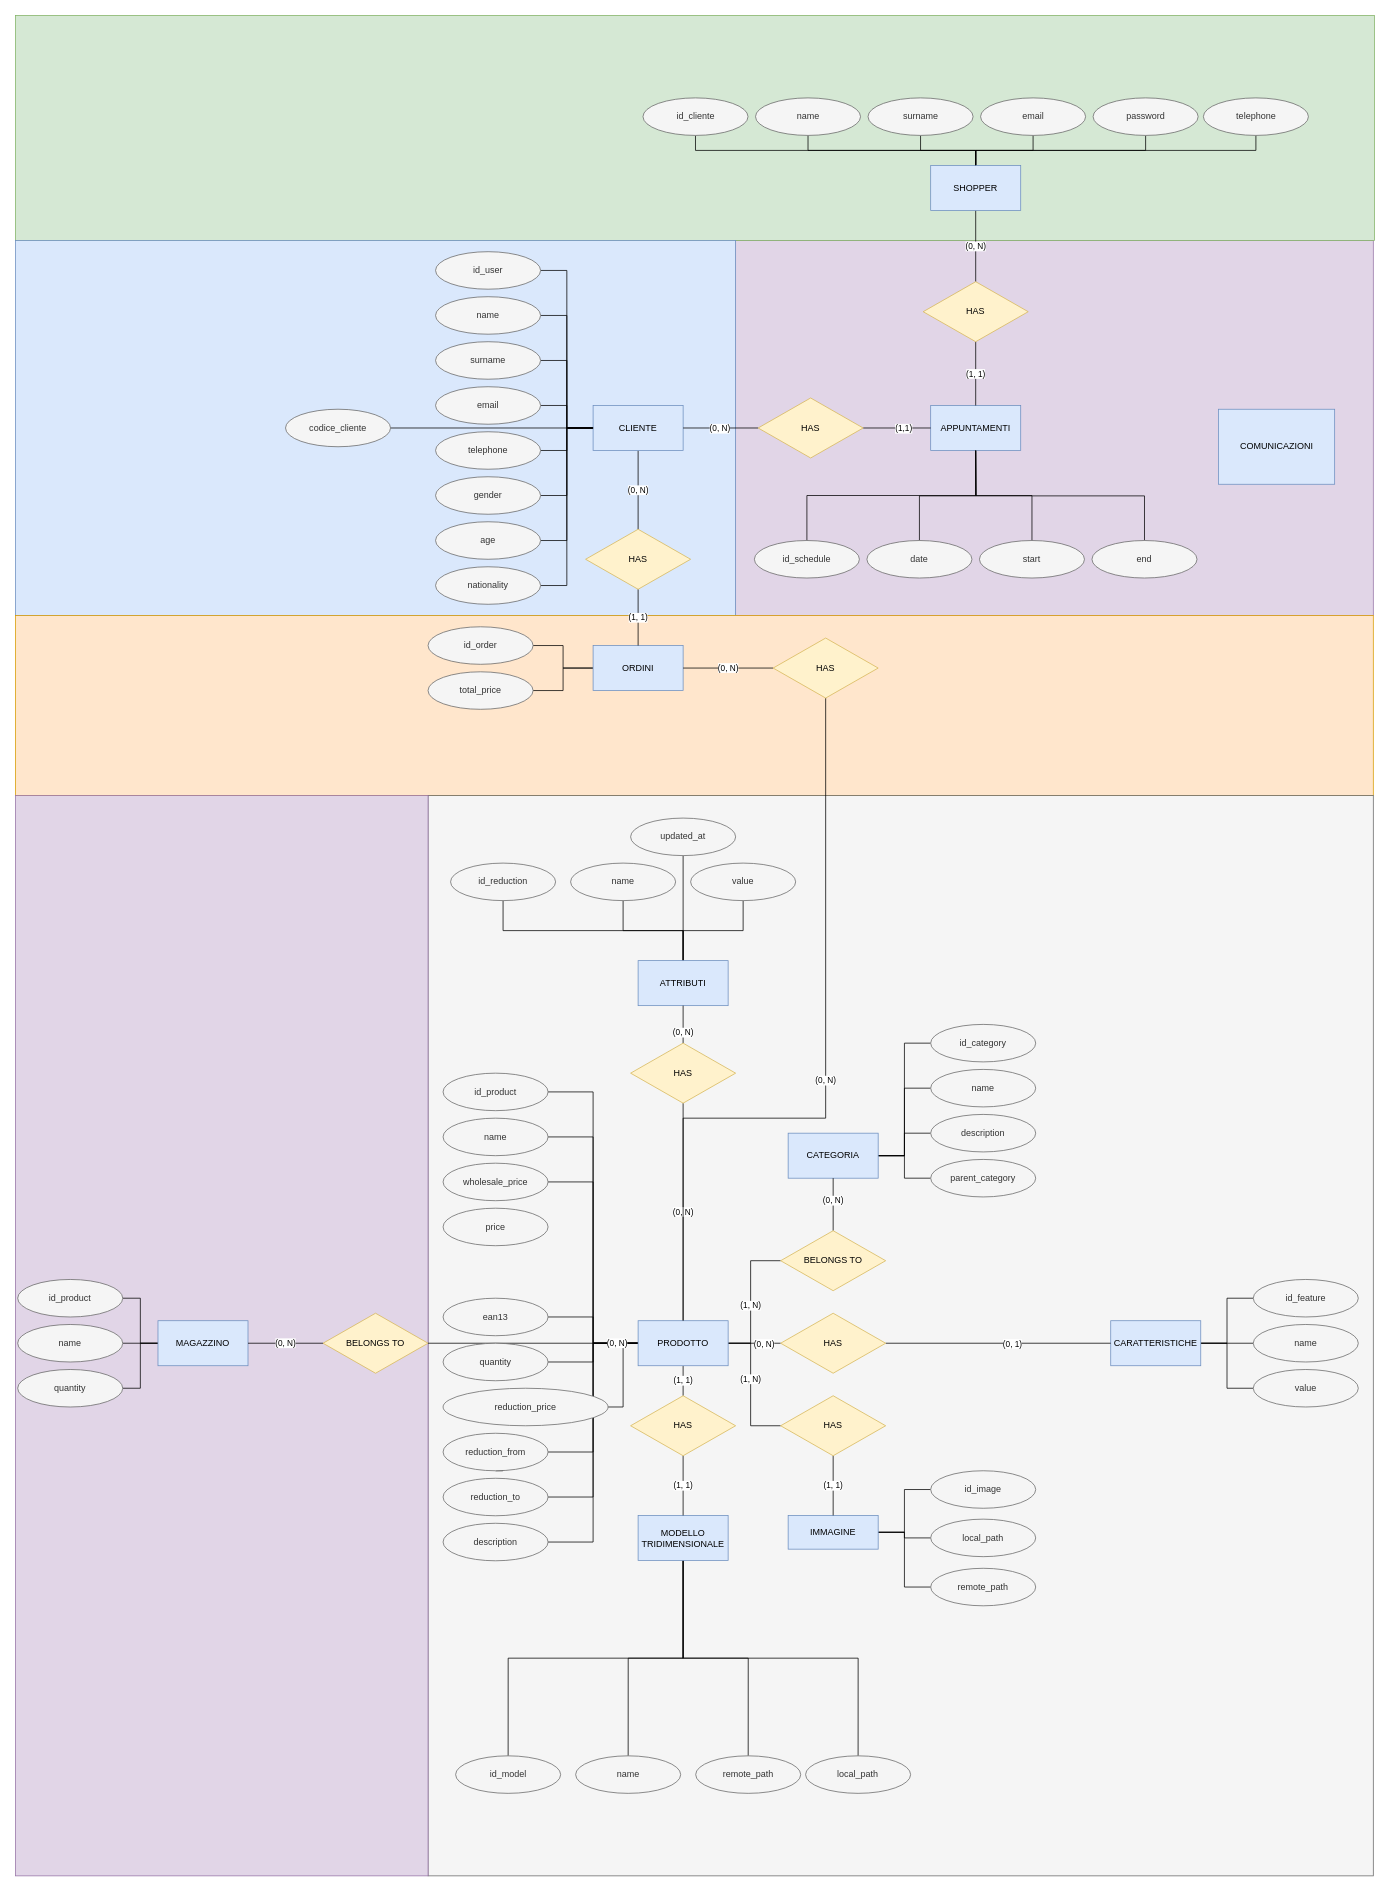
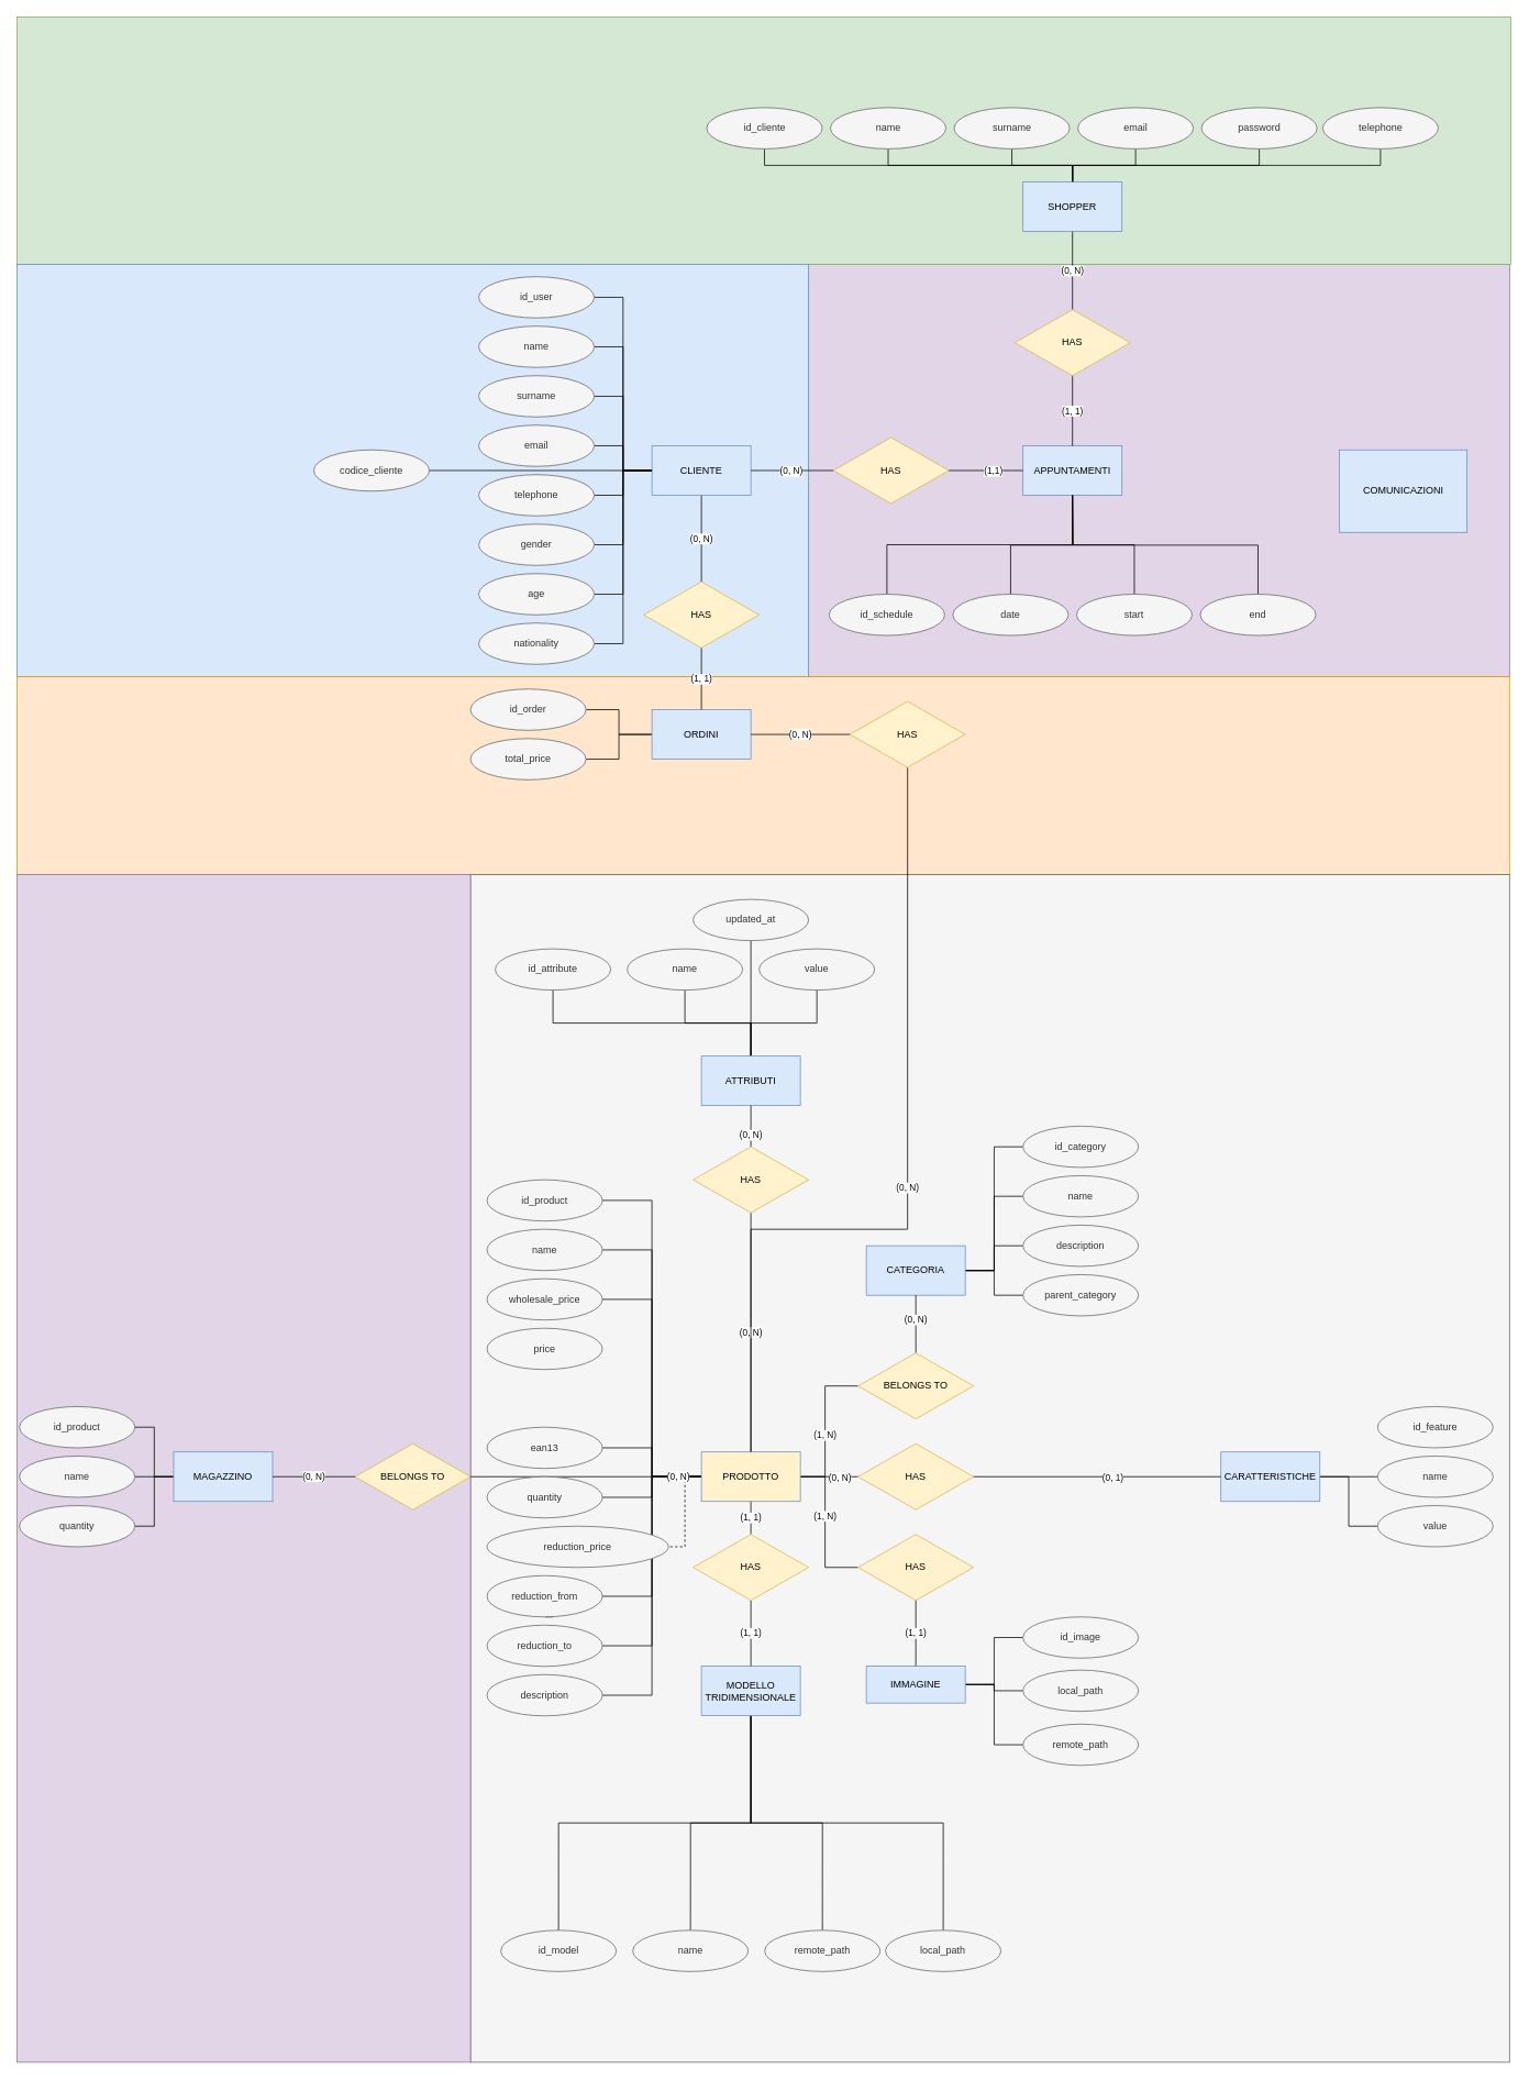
- <mxCell id="59" value="id_reduction" style="ellipse;whiteSpace=wrap;html=1;fillColor=#f5f5f5;strokeColor=#666666;fontColor=#333333;" parent="1" vertex="1"><mxGeometry x="600" y="1150" width="140" height="50" as="geometry" /></mxCell>
+ <mxCell id="59" value="id_attribute" style="ellipse;whiteSpace=wrap;html=1;fillColor=#f5f5f5;strokeColor=#666666;fontColor=#333333;" parent="1" vertex="1"><mxGeometry x="600" y="1150" width="140" height="50" as="geometry" /></mxCell>
- <mxCell id="82" style="edgeStyle=orthogonalEdgeStyle;rounded=0;orthogonalLoop=1;jettySize=auto;html=1;exitX=1;exitY=0.5;exitDx=0;exitDy=0;entryX=0;entryY=0.5;entryDx=0;entryDy=0;endArrow=none;endFill=0;" parent="1" source="83" target="84" edge="1"><mxGeometry relative="1" as="geometry" /></mxCell>
- <mxCell id="26" value="PRODOTTO" style="rounded=0;whiteSpace=wrap;html=1;fillColor=#dae8fc;strokeColor=#6c8ebf;" parent="1" vertex="1"><mxGeometry y="1760" width="120" height="60" as="geometry" x="850" /></mxCell>
+ <mxCell id="26" value="PRODOTTO" style="rounded=0;whiteSpace=wrap;html=1;fillColor=#fff2cc;strokeColor=#6c8ebf;" parent="1" vertex="1"><mxGeometry y="1760" width="120" height="60" as="geometry" x="850" /></mxCell>
- <mxCell id="13" style="edgeStyle=orthogonalEdgeStyle;rounded=0;orthogonalLoop=1;jettySize=auto;html=1;exitX=0;exitY=0.5;exitDx=0;exitDy=0;entryX=1;entryY=0.5;entryDx=0;entryDy=0;endArrow=none;endFill=0;" parent="1" source="26" target="52" edge="1"><mxGeometry relative="1" as="geometry" /></mxCell>
+ <mxCell id="13" style="edgeStyle=orthogonalEdgeStyle;rounded=0;orthogonalLoop=1;jettySize=auto;html=1;exitX=0;exitY=0.5;exitDx=0;exitDy=0;entryX=1;entryY=0.5;entryDx=0;entryDy=0;endArrow=none;endFill=0;dashed=1;" parent="1" source="26" target="52" edge="1"><mxGeometry relative="1" as="geometry" /></mxCell>
